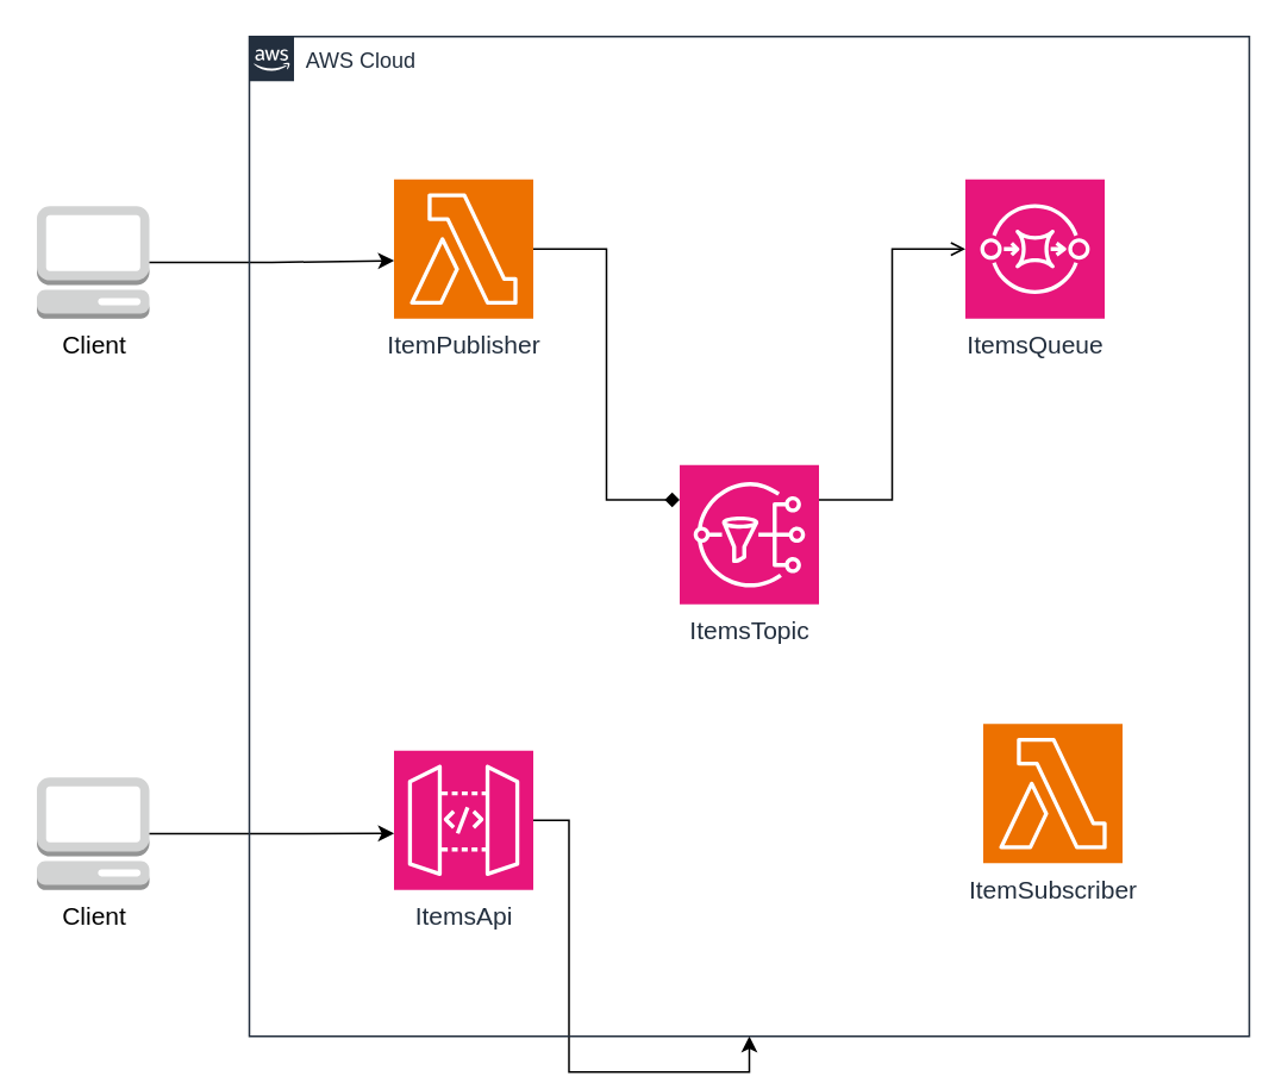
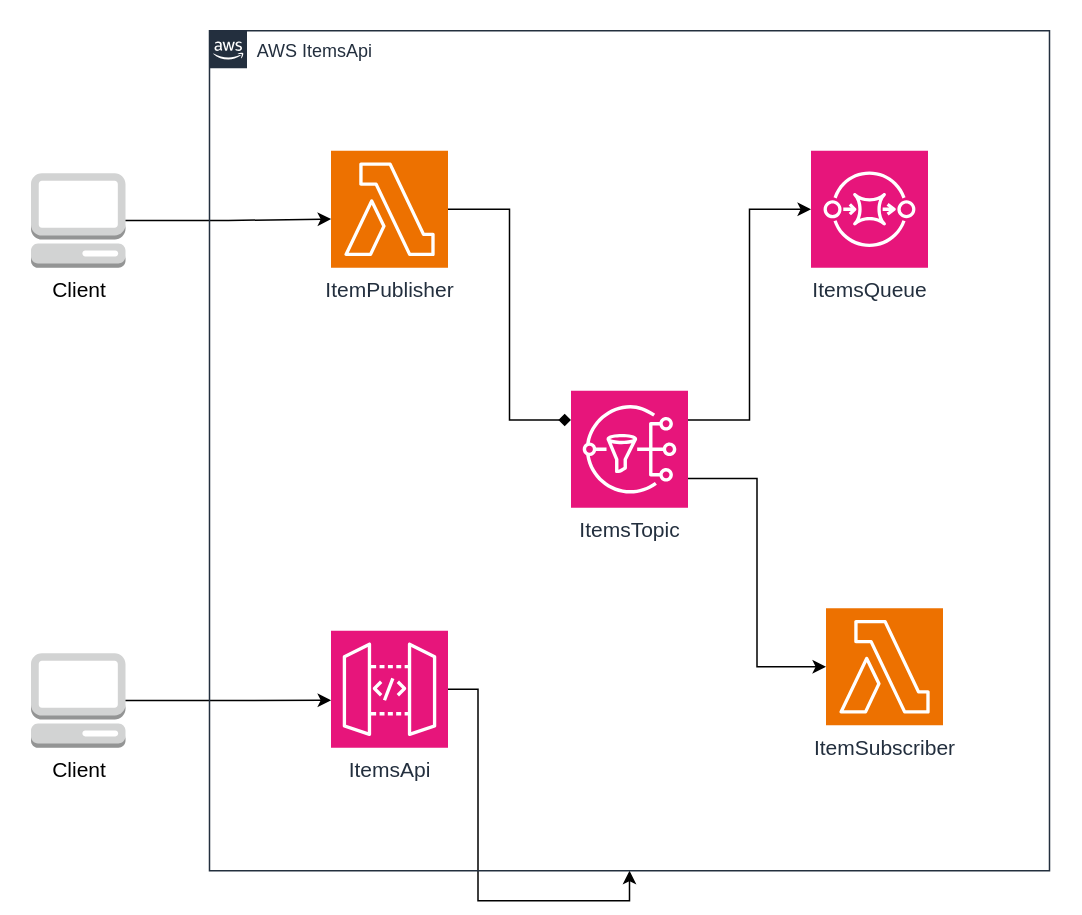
- <mxCell id="15" value="AWS Cloud" style="points=[[0,0],[0.25,0],[0.5,0],[0.75,0],[1,0],[1,0.25],[1,0.5],[1,0.75],[1,1],[0.75,1],[0.5,1],[0.25,1],[0,1],[0,0.75],[0,0.5],[0,0.25]];outlineConnect=0;gradientColor=none;html=1;whiteSpace=wrap;fontSize=12;fontStyle=0;container=1;pointerEvents=0;collapsible=0;recursiveResize=0;shape=mxgraph.aws4.group;grIcon=mxgraph.aws4.group_aws_cloud_alt;strokeColor=#232F3E;fillColor=none;verticalAlign=top;align=left;spacingLeft=30;fontColor=#232F3E;dashed=0;" vertex="1" parent="1"><mxGeometry x="139" y="20" width="560" height="560" as="geometry" /></mxCell>
+ <mxCell id="15" value="AWS ItemsApi" style="points=[[0,0],[0.25,0],[0.5,0],[0.75,0],[1,0],[1,0.25],[1,0.5],[1,0.75],[1,1],[0.75,1],[0.5,1],[0.25,1],[0,1],[0,0.75],[0,0.5],[0,0.25]];outlineConnect=0;gradientColor=none;html=1;whiteSpace=wrap;fontSize=12;fontStyle=0;container=1;pointerEvents=0;collapsible=0;recursiveResize=0;shape=mxgraph.aws4.group;grIcon=mxgraph.aws4.group_aws_cloud_alt;strokeColor=#232F3E;fillColor=none;verticalAlign=top;align=left;spacingLeft=30;fontColor=#232F3E;dashed=0;" vertex="1" parent="1"><mxGeometry x="139" y="20" width="560" height="560" as="geometry" /></mxCell>
- <mxCell id="9" style="edgeStyle=orthogonalEdgeStyle;rounded=0;orthogonalLoop=1;jettySize=auto;html=1;exitX=1;exitY=0.25;exitDx=0;exitDy=0;exitPerimeter=0;entryX=0;entryY=0.5;entryDx=0;entryDy=0;entryPerimeter=0;endArrow=open;" parent="1" source="5" target="6" edge="1"><mxGeometry relative="1" as="geometry" /></mxCell>
+ <mxCell id="9" style="edgeStyle=orthogonalEdgeStyle;rounded=0;orthogonalLoop=1;jettySize=auto;html=1;exitX=1;exitY=0.25;exitDx=0;exitDy=0;exitPerimeter=0;entryX=0;entryY=0.5;entryDx=0;entryDy=0;entryPerimeter=0;" parent="1" source="5" target="6" edge="1"><mxGeometry relative="1" as="geometry" /></mxCell>
+ <mxCell id="10" style="edgeStyle=orthogonalEdgeStyle;rounded=0;orthogonalLoop=1;jettySize=auto;html=1;exitX=1;exitY=0.75;exitDx=0;exitDy=0;exitPerimeter=0;entryX=0;entryY=0.5;entryDx=0;entryDy=0;entryPerimeter=0;" parent="1" source="5" target="3" edge="1"><mxGeometry relative="1" as="geometry" /></mxCell>
